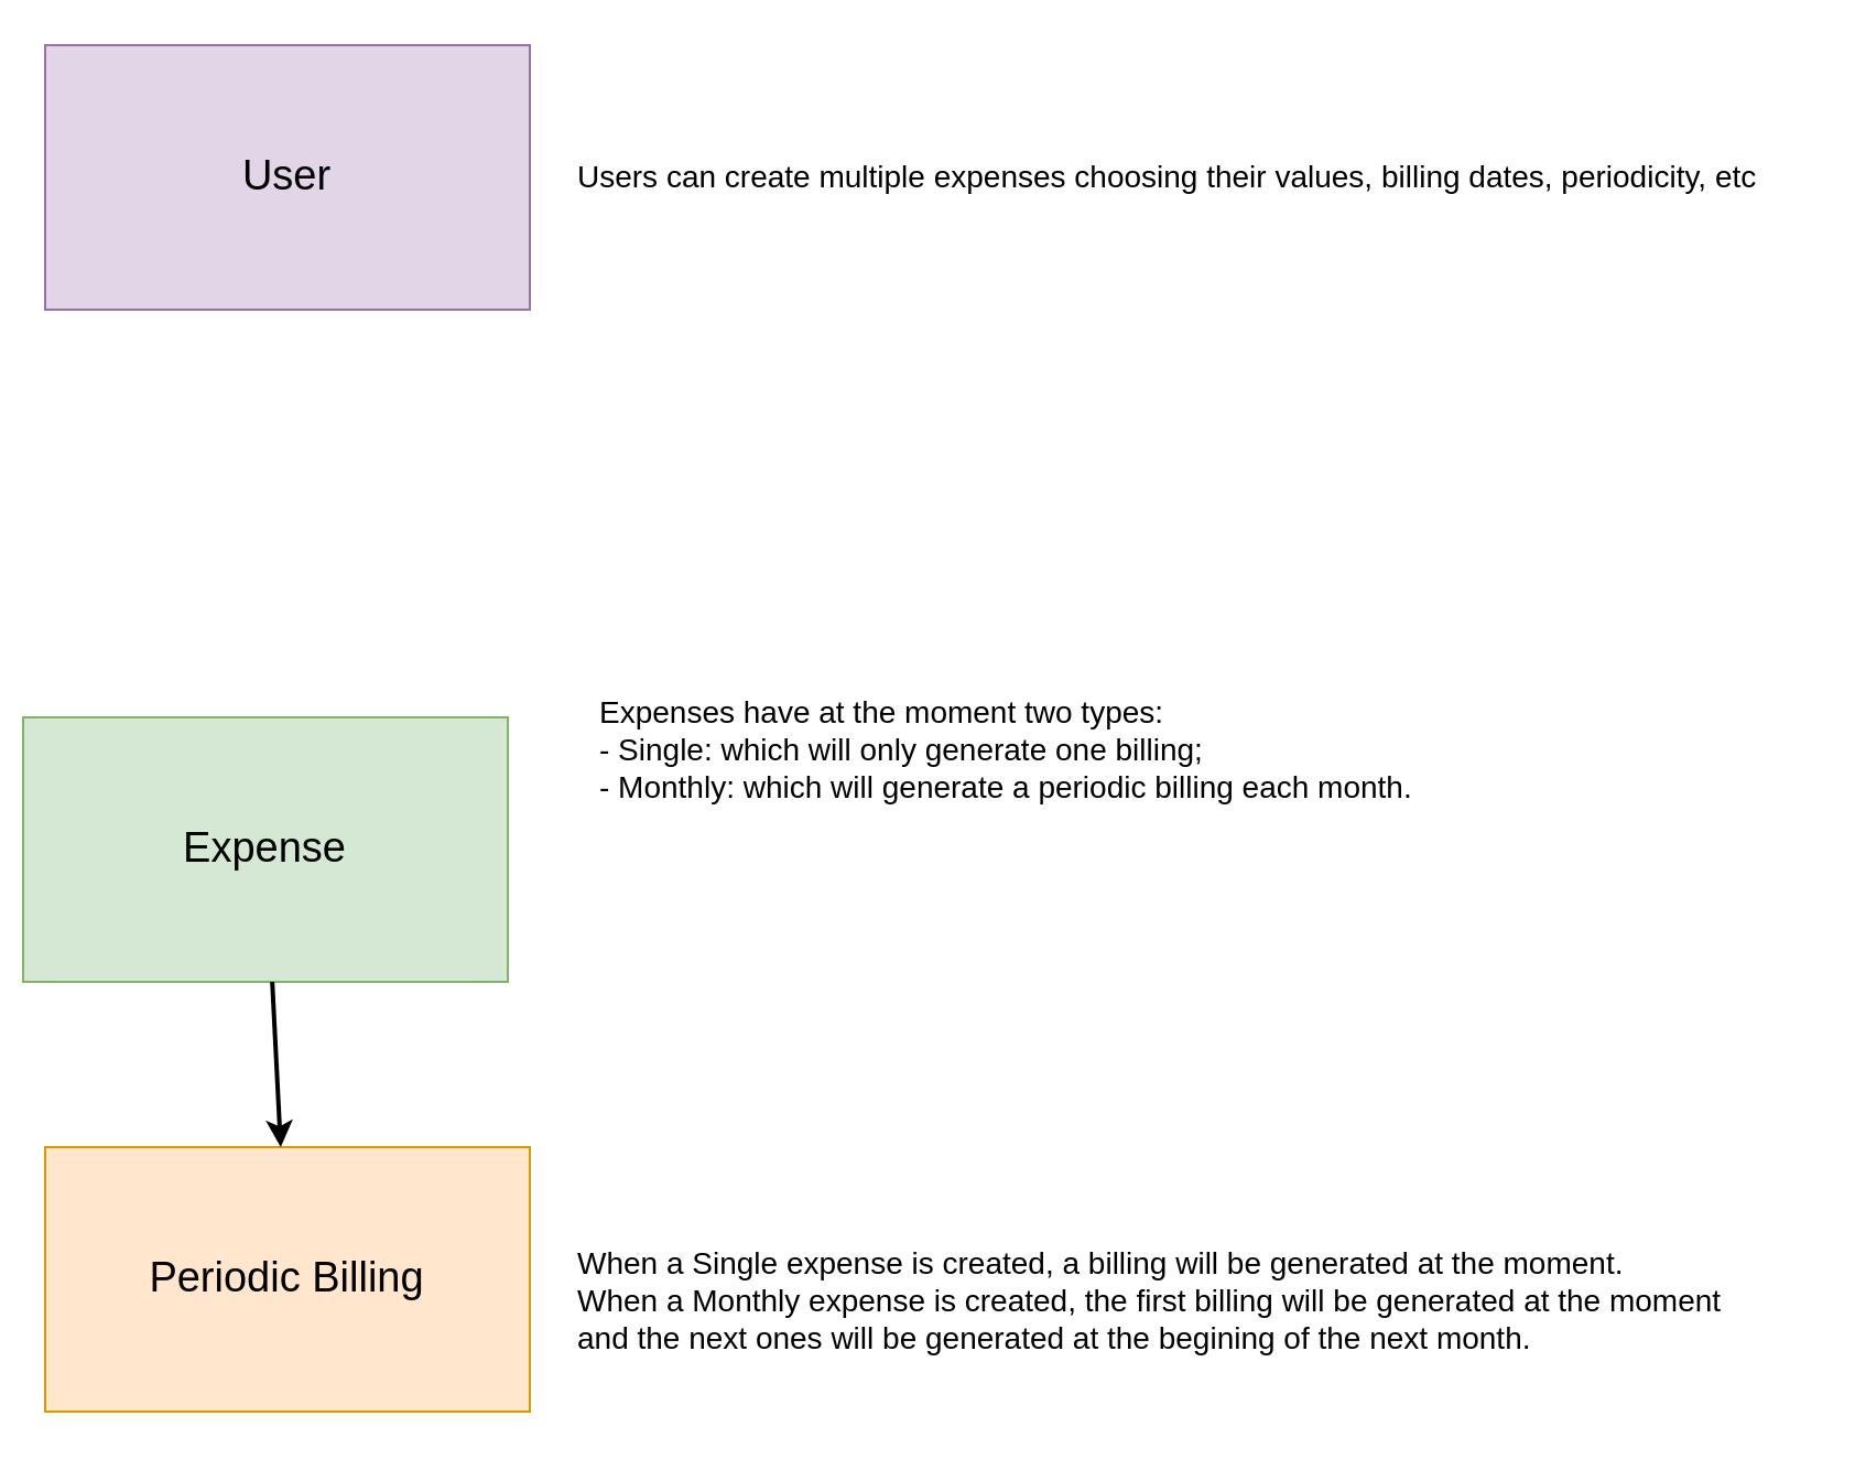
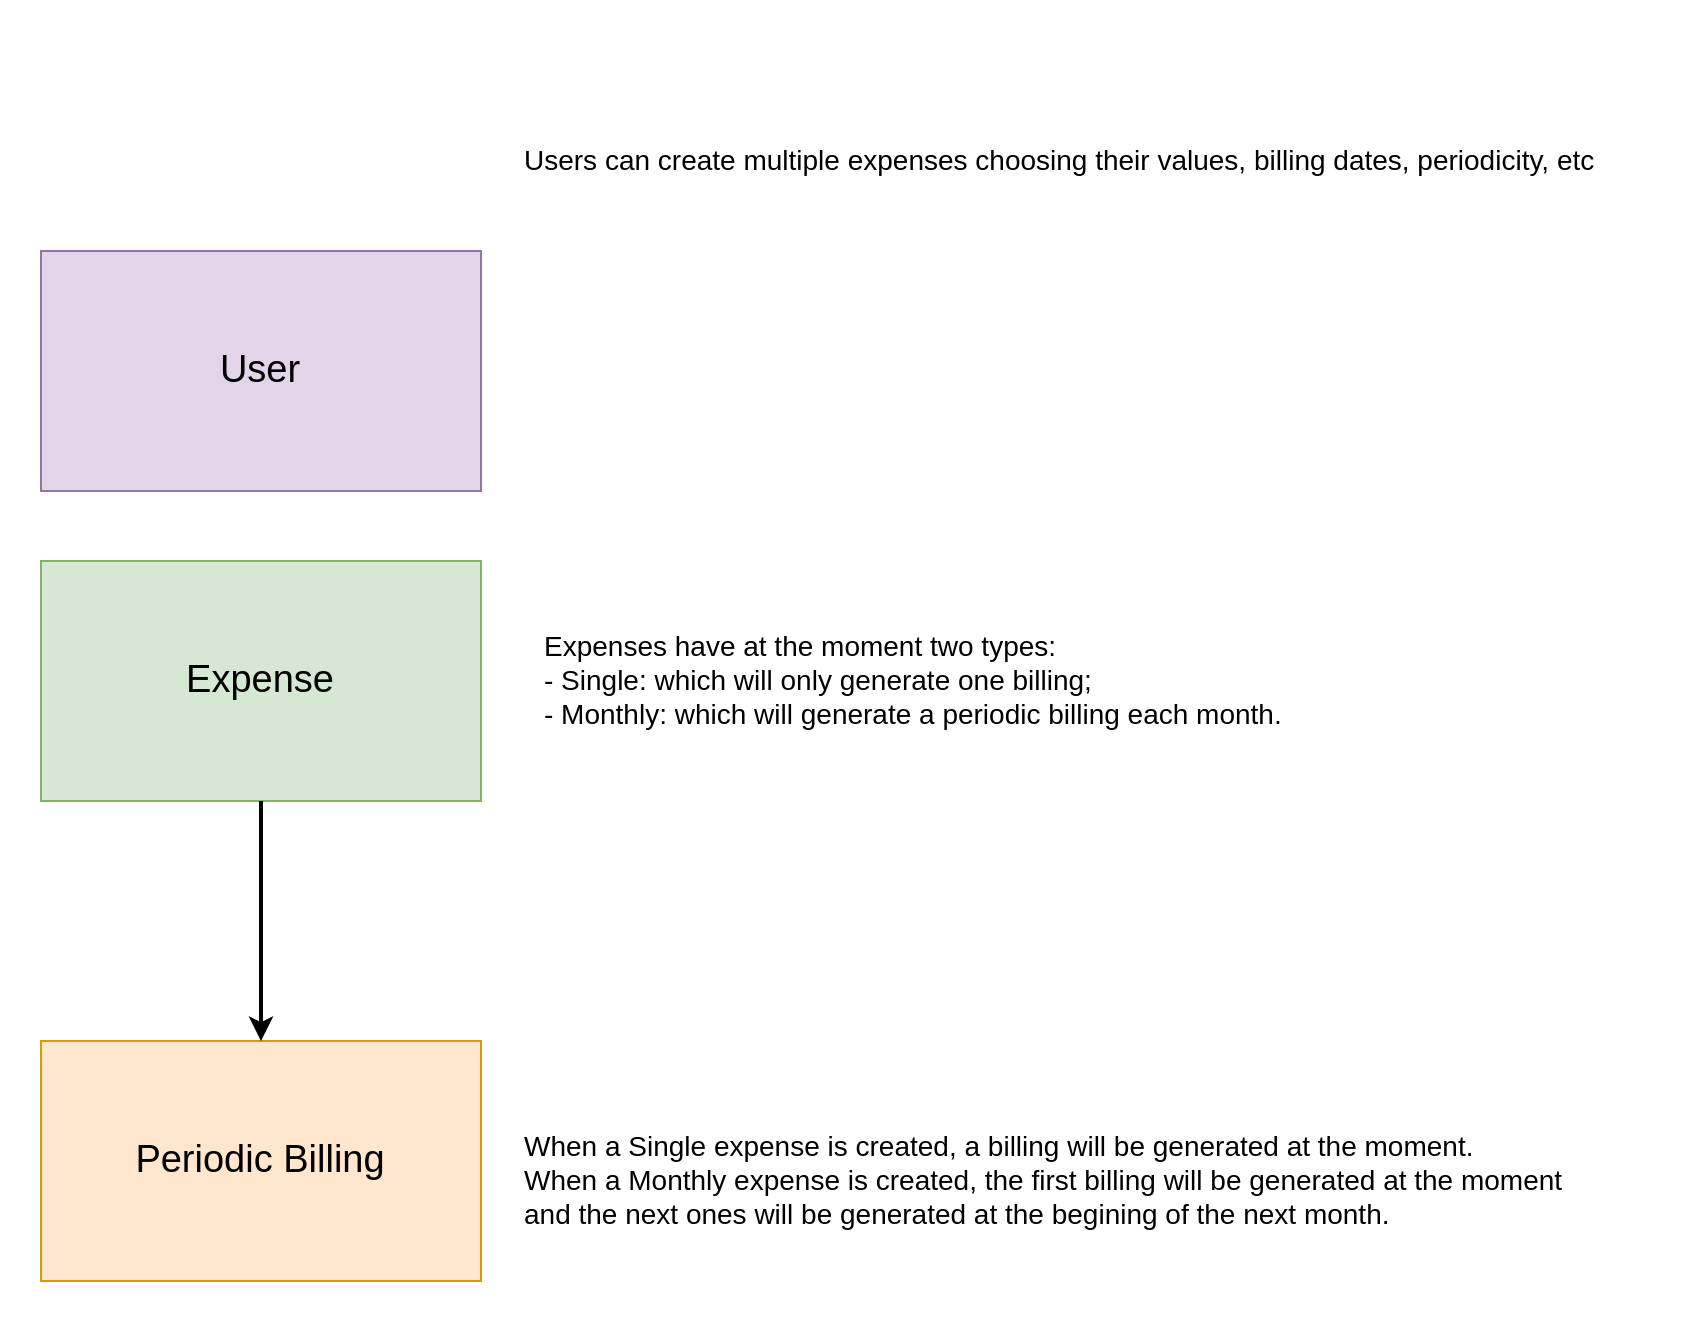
- <mxCell id="5" value="&lt;div&gt;&lt;font style=&quot;font-size: 19px;&quot;&gt;User&lt;br&gt;&lt;/font&gt;&lt;/div&gt;" style="rounded=0;whiteSpace=wrap;html=1;fillColor=#e1d5e7;strokeColor=#9673a6;" parent="1" vertex="1"><mxGeometry x="20" y="20" width="220" height="120" as="geometry" /></mxCell>
+ <mxCell id="5" value="&lt;div&gt;&lt;font style=&quot;font-size: 19px;&quot;&gt;User&lt;br&gt;&lt;/font&gt;&lt;/div&gt;" style="rounded=0;whiteSpace=wrap;html=1;fillColor=#e1d5e7;strokeColor=#9673a6;" parent="1" vertex="1"><mxGeometry x="20" y="125" width="220" height="120" as="geometry" /></mxCell>
- <mxCell id="2" value="&lt;div&gt;&lt;font style=&quot;font-size: 19px;&quot;&gt;Expense&lt;br&gt;&lt;/font&gt;&lt;/div&gt;" style="rounded=0;whiteSpace=wrap;html=1;fillColor=#d5e8d4;strokeColor=#82b366;" parent="1" vertex="1"><mxGeometry x="10" y="325" width="220" height="120" as="geometry" /></mxCell>
+ <mxCell id="2" value="&lt;div&gt;&lt;font style=&quot;font-size: 19px;&quot;&gt;Expense&lt;br&gt;&lt;/font&gt;&lt;/div&gt;" style="rounded=0;whiteSpace=wrap;html=1;fillColor=#d5e8d4;strokeColor=#82b366;" parent="1" vertex="1"><mxGeometry x="20" y="280" width="220" height="120" as="geometry" /></mxCell>
